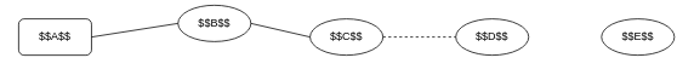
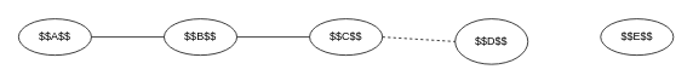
- <mxCell id="3" value="$$B$$" style="ellipse;whiteSpace=wrap;html=1;" vertex="1" parent="1"><mxGeometry x="195" y="5" width="80" height="40" as="geometry" /></mxCell>
+ <mxCell id="3" value="$$B$$" style="ellipse;whiteSpace=wrap;html=1;" vertex="1" parent="1"><mxGeometry x="180" y="20" width="80" height="40" as="geometry" /></mxCell>
- <mxCell id="2" value="$$A$$" style="whiteSpace=wrap;html=1;rounded=1;" vertex="1" parent="1"><mxGeometry x="20" y="20" width="80" height="40" as="geometry" /></mxCell>
+ <mxCell id="2" value="$$A$$" style="ellipse;whiteSpace=wrap;html=1;" vertex="1" parent="1"><mxGeometry x="20" y="20" width="80" height="40" as="geometry" /></mxCell>
- <mxCell id="5" value="$$D$$" style="ellipse;whiteSpace=wrap;html=1;" vertex="1" parent="1"><mxGeometry x="500" y="20" width="80" height="40" as="geometry" /></mxCell>
+ <mxCell id="5" value="$$D$$" style="ellipse;whiteSpace=wrap;html=1;" vertex="1" parent="1"><mxGeometry x="500" y="20" width="80" height="50" as="geometry" /></mxCell>
